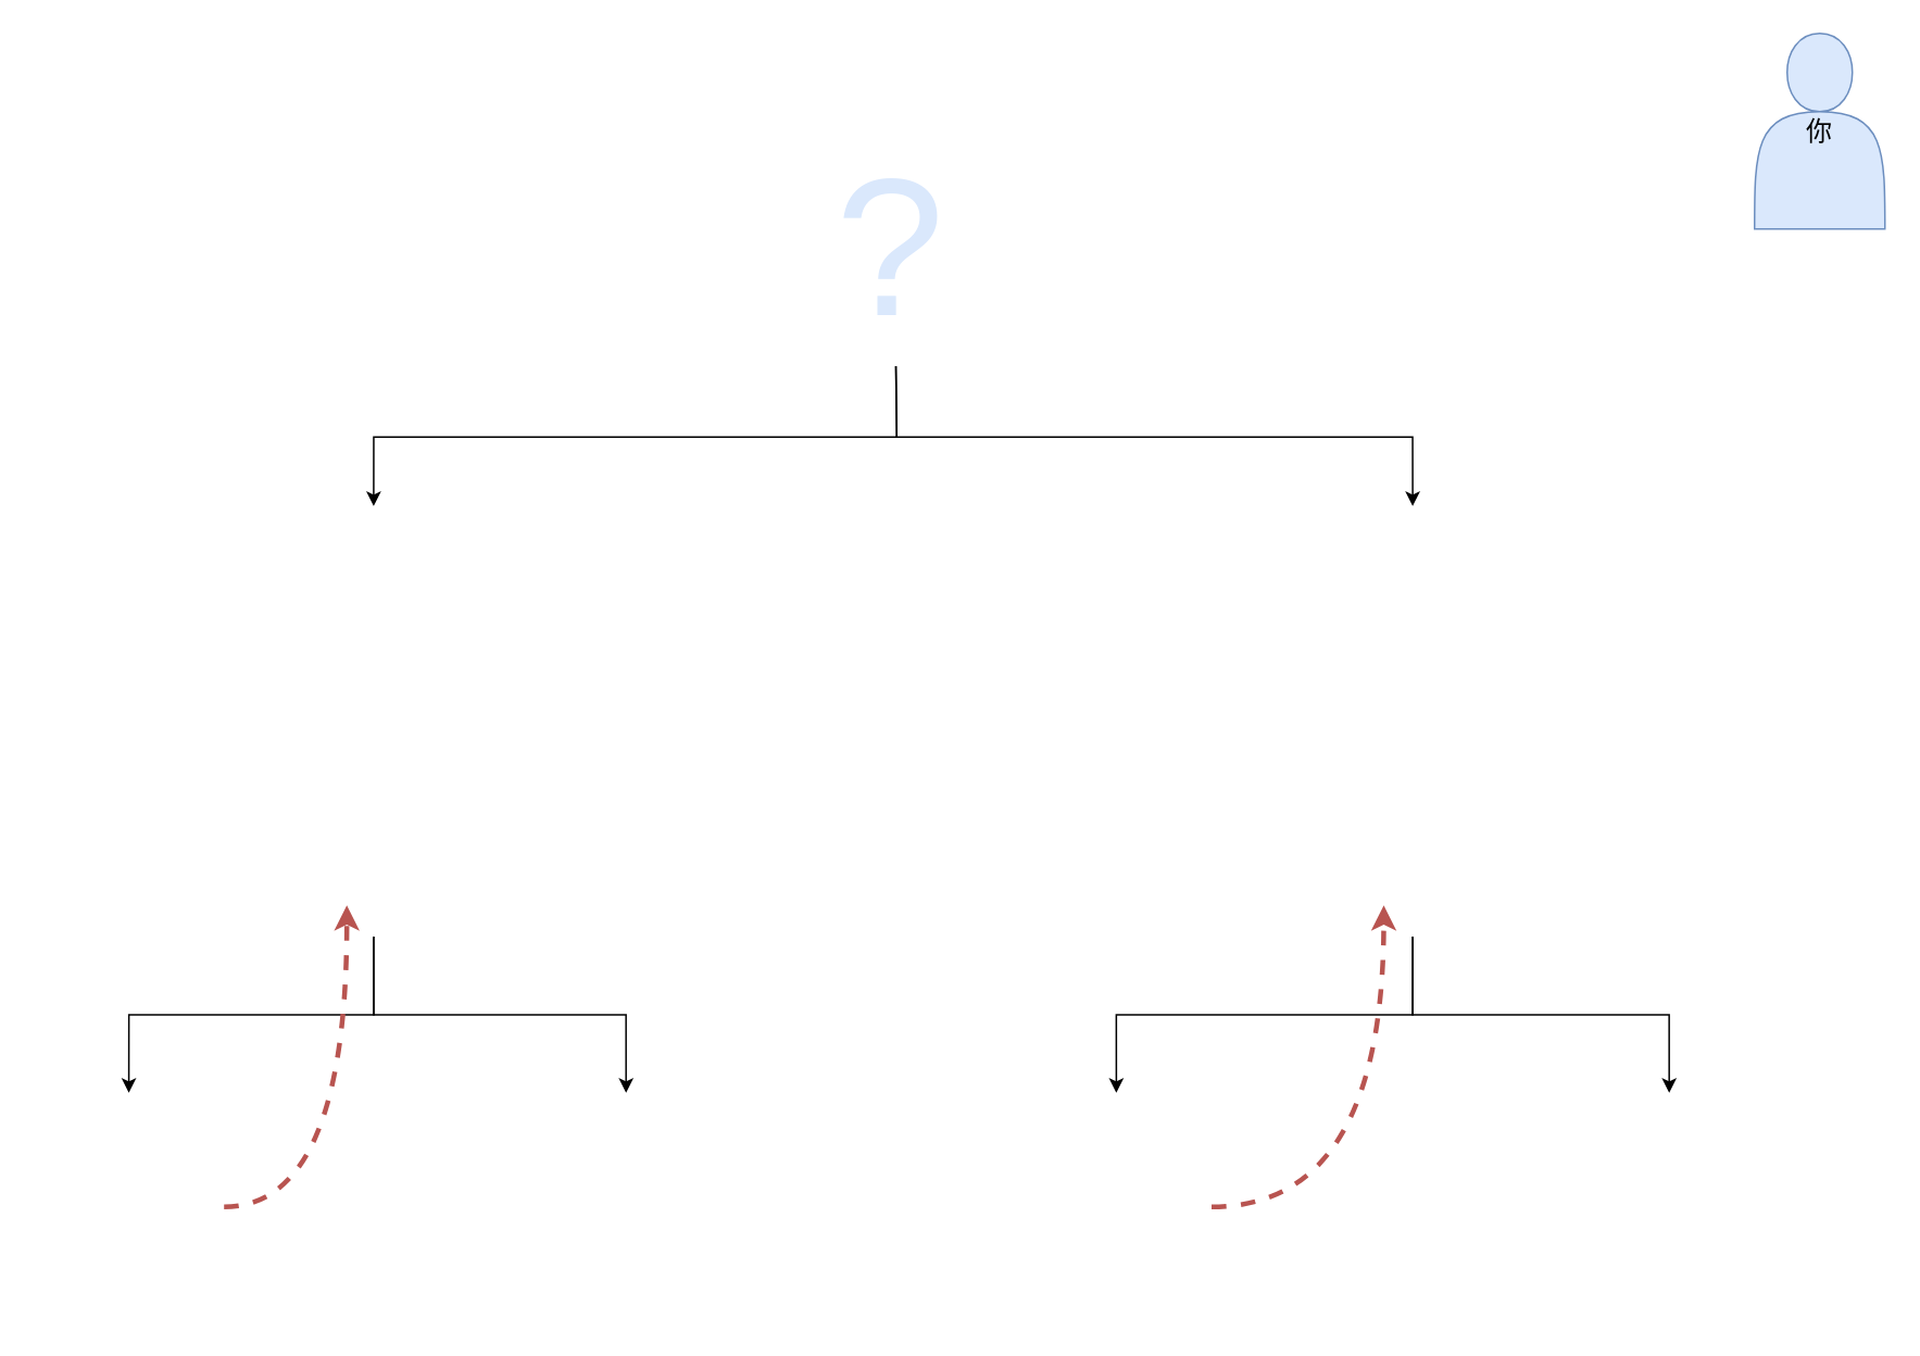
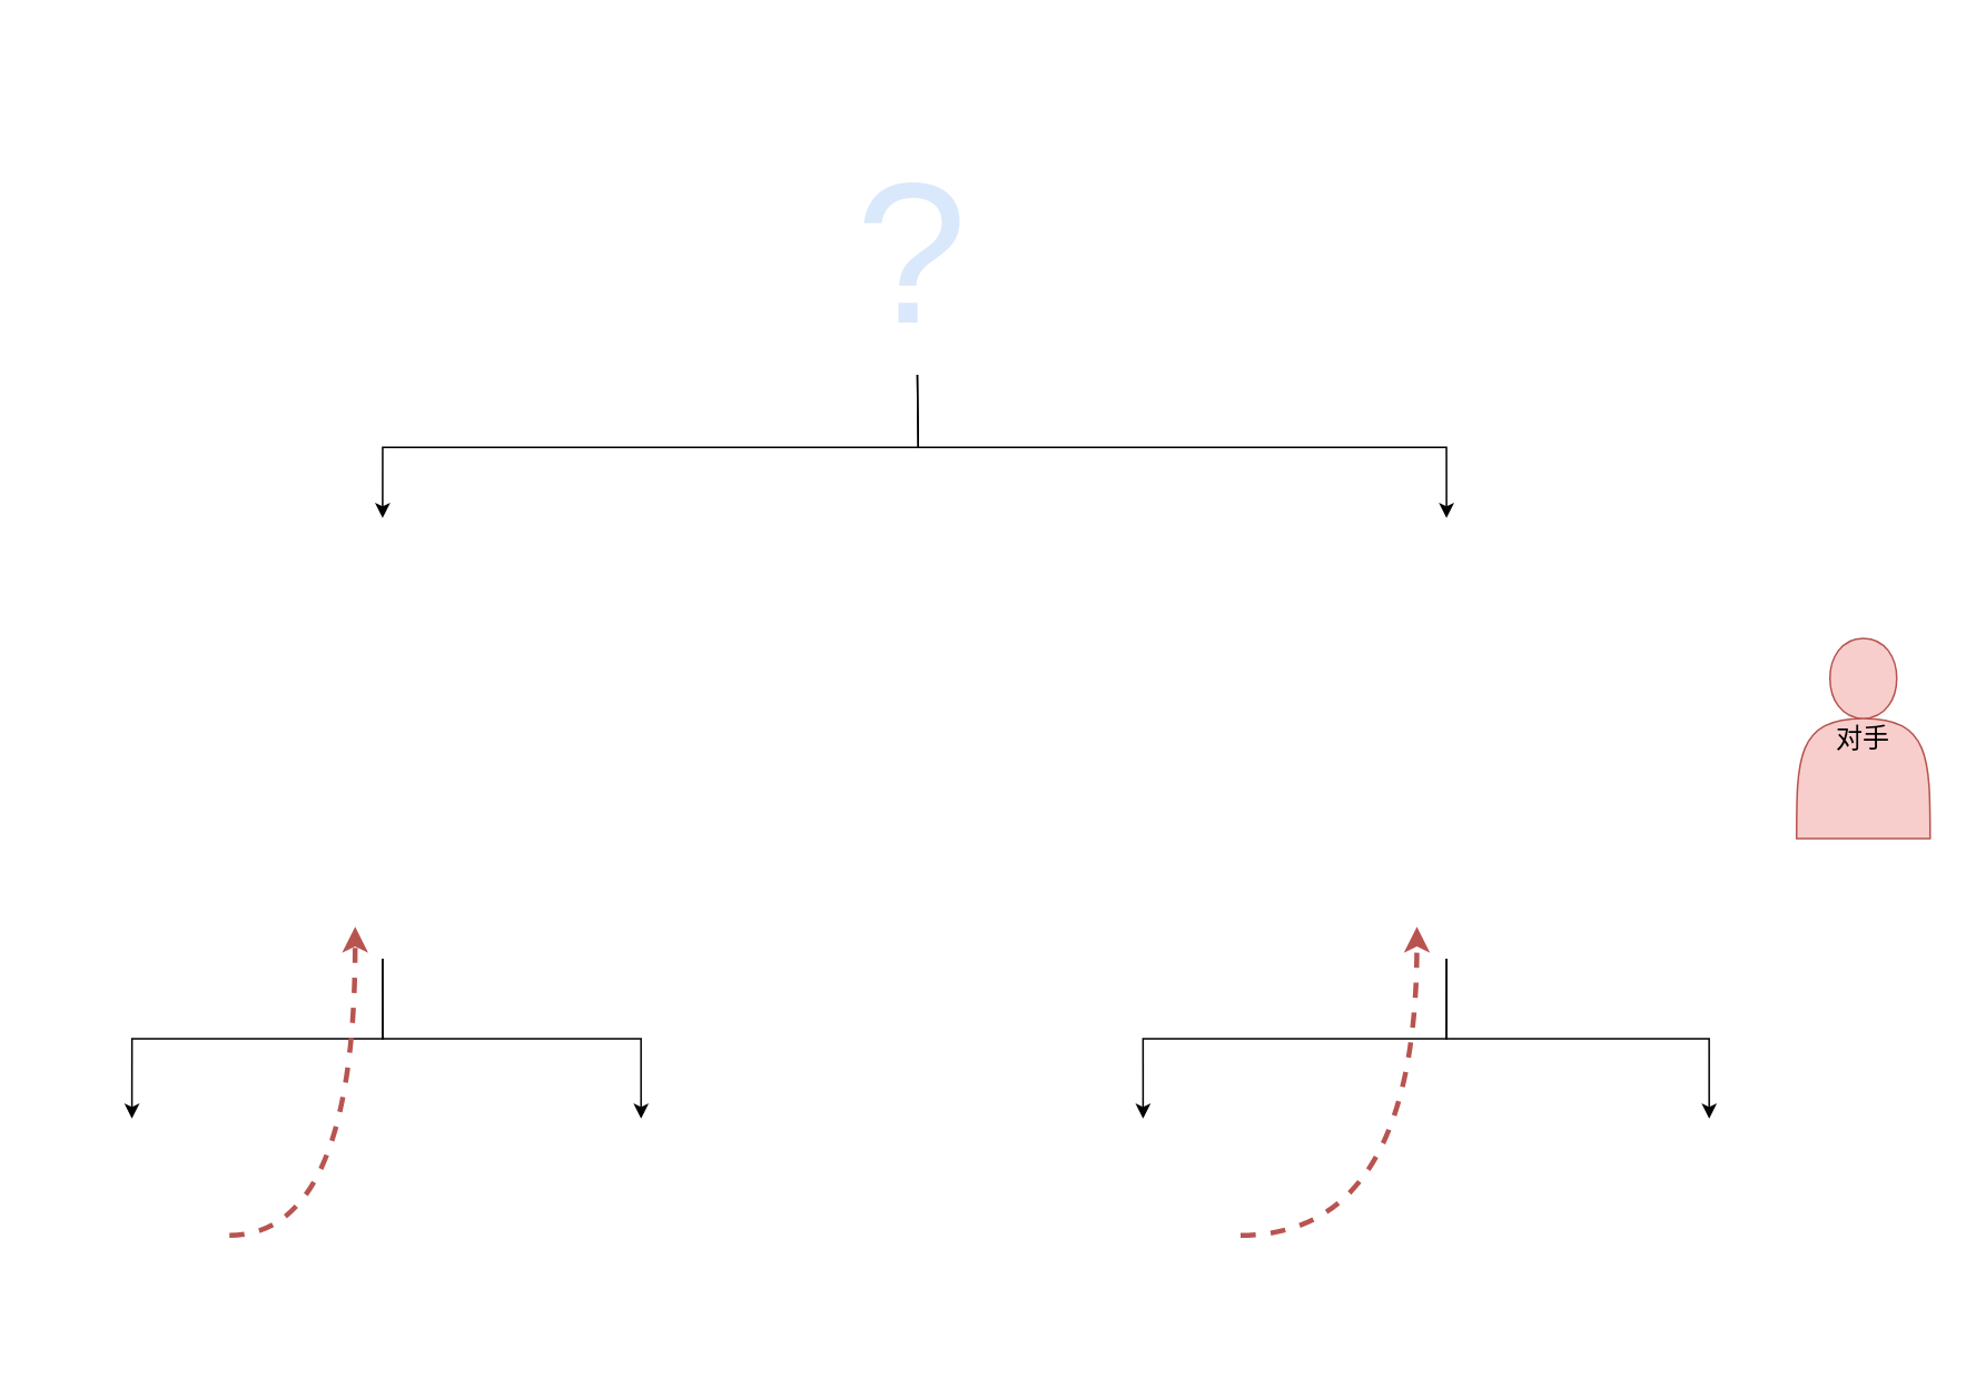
- <mxCell id="35" value="你" style="shape=actor;whiteSpace=wrap;html=1;fontSize=16;fillColor=#dae8fc;strokeColor=#6c8ebf;" parent="1" vertex="1"><mxGeometry x="1076" y="20" width="80" height="120" as="geometry" /></mxCell>
+ <mxCell id="36" value="对手" style="shape=actor;whiteSpace=wrap;html=1;fontSize=16;fillColor=#f8cecc;strokeColor=#b85450;" parent="1" vertex="1"><mxGeometry x="1076" y="382.09" width="80" height="120" as="geometry" /></mxCell>
